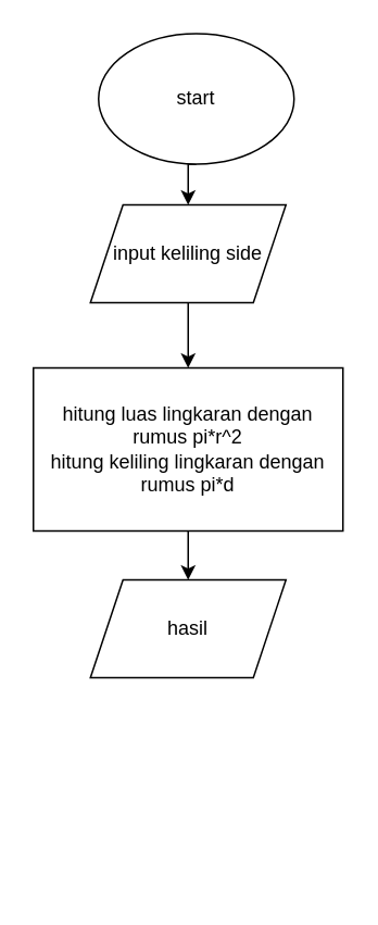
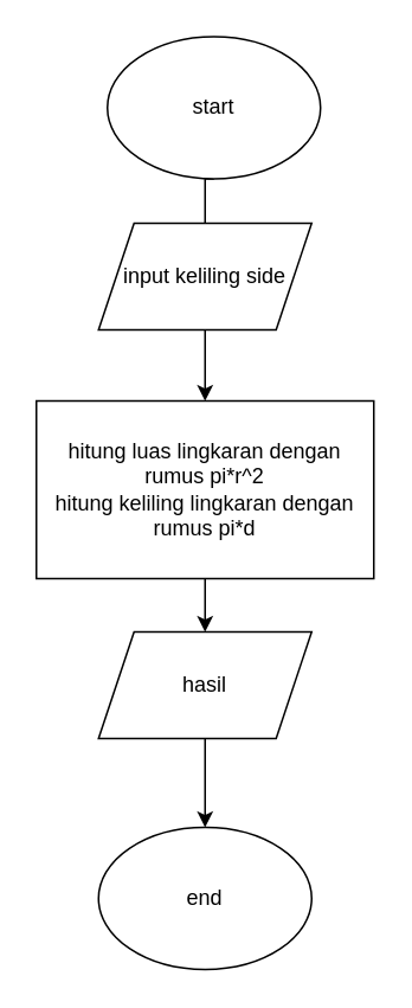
- <mxCell id="2" style="edgeStyle=orthogonalEdgeStyle;rounded=0;orthogonalLoop=1;jettySize=auto;html=1;exitX=0.5;exitY=1;exitDx=0;exitDy=0;entryX=0.5;entryY=0;entryDx=0;entryDy=0;" edge="1" parent="1" source="3" target="5"><mxGeometry relative="1" as="geometry" /></mxCell>
+ <mxCell id="2" style="edgeStyle=orthogonalEdgeStyle;rounded=0;orthogonalLoop=1;jettySize=auto;html=1;exitX=0.5;exitY=1;exitDx=0;exitDy=0;entryX=0.5;entryY=0;entryDx=0;entryDy=0;endArrow=none;" edge="1" parent="1" source="3" target="5"><mxGeometry relative="1" as="geometry" /></mxCell>
+ <mxCell id="8" value="" style="edgeStyle=orthogonalEdgeStyle;rounded=0;orthogonalLoop=1;jettySize=auto;html=1;" edge="1" parent="1" source="9" target="10"><mxGeometry relative="1" as="geometry" /></mxCell>
+ <mxCell id="10" value="end" style="ellipse;whiteSpace=wrap;html=1;" vertex="1" parent="1"><mxGeometry x="55" y="465" width="120" height="80" as="geometry" /></mxCell>
